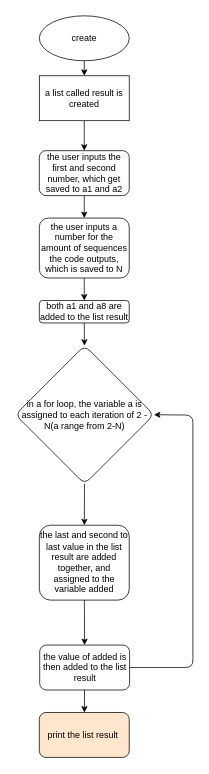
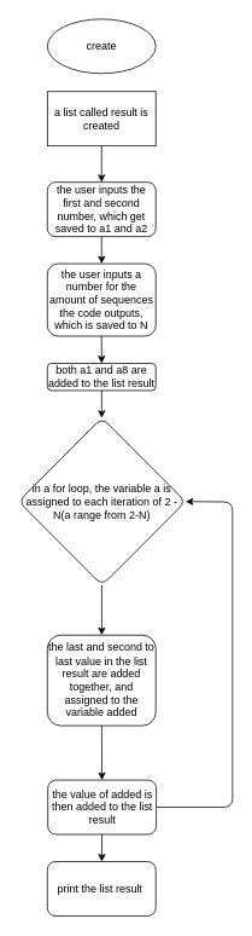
- <mxCell id="2" value="" style="edgeStyle=none;html=1;" edge="1" parent="1" source="3" target="5"><mxGeometry relative="1" as="geometry" /></mxCell>
- <mxCell id="19" value="print the list result&amp;nbsp;" style="whiteSpace=wrap;html=1;rounded=1;fillColor=#ffe6cc;" vertex="1" parent="1"><mxGeometry x="52" y="950" width="120" height="60" as="geometry" /></mxCell>
+ <mxCell id="19" value="print the list result&amp;nbsp;" style="whiteSpace=wrap;html=1;rounded=1;" vertex="1" parent="1"><mxGeometry x="52" y="950" width="120" height="60" as="geometry" /></mxCell>
